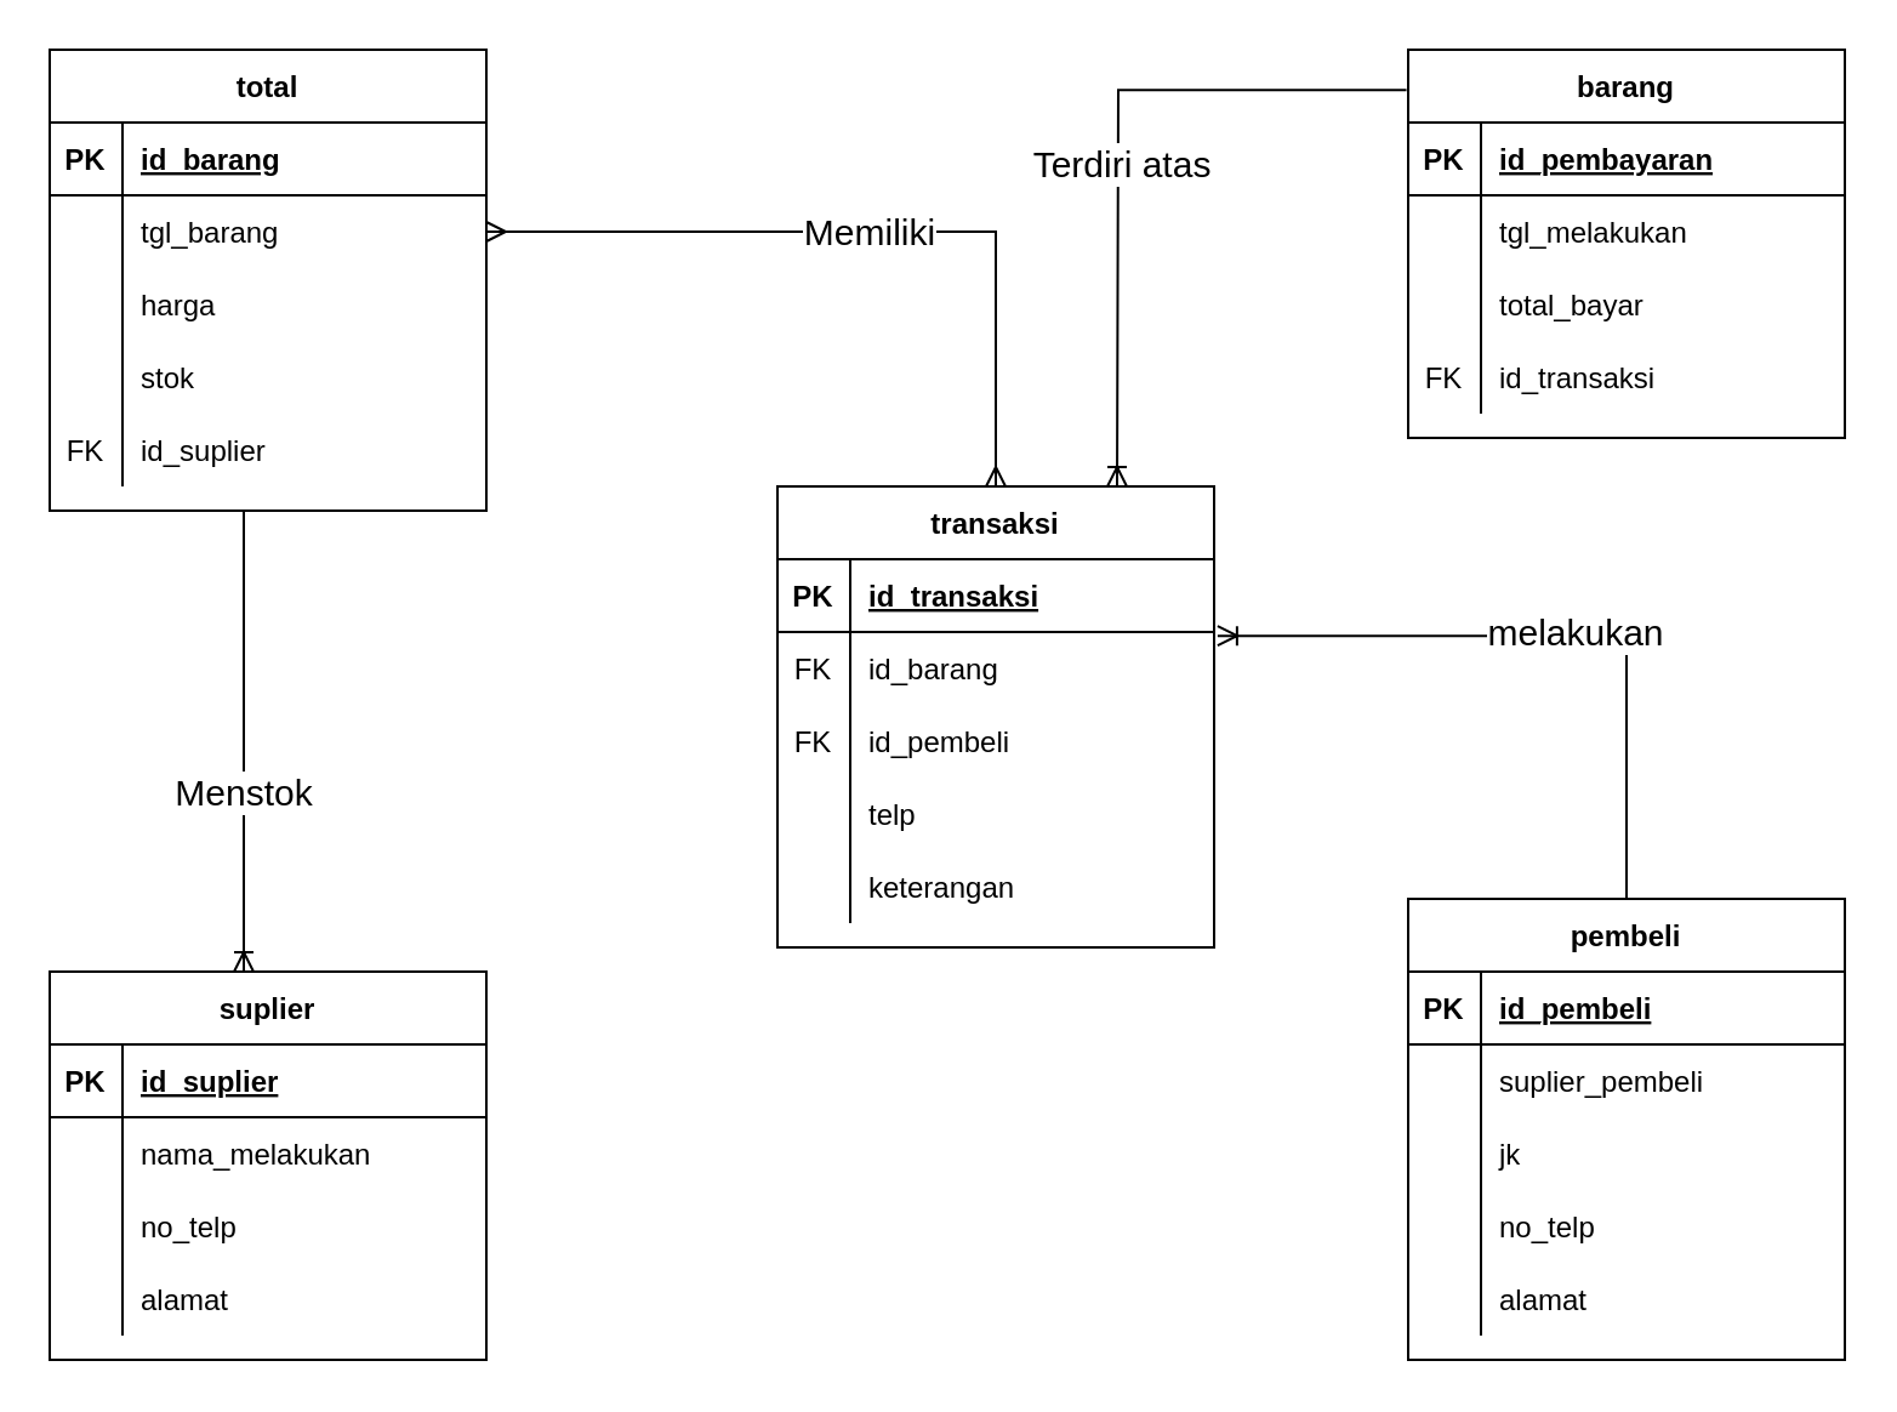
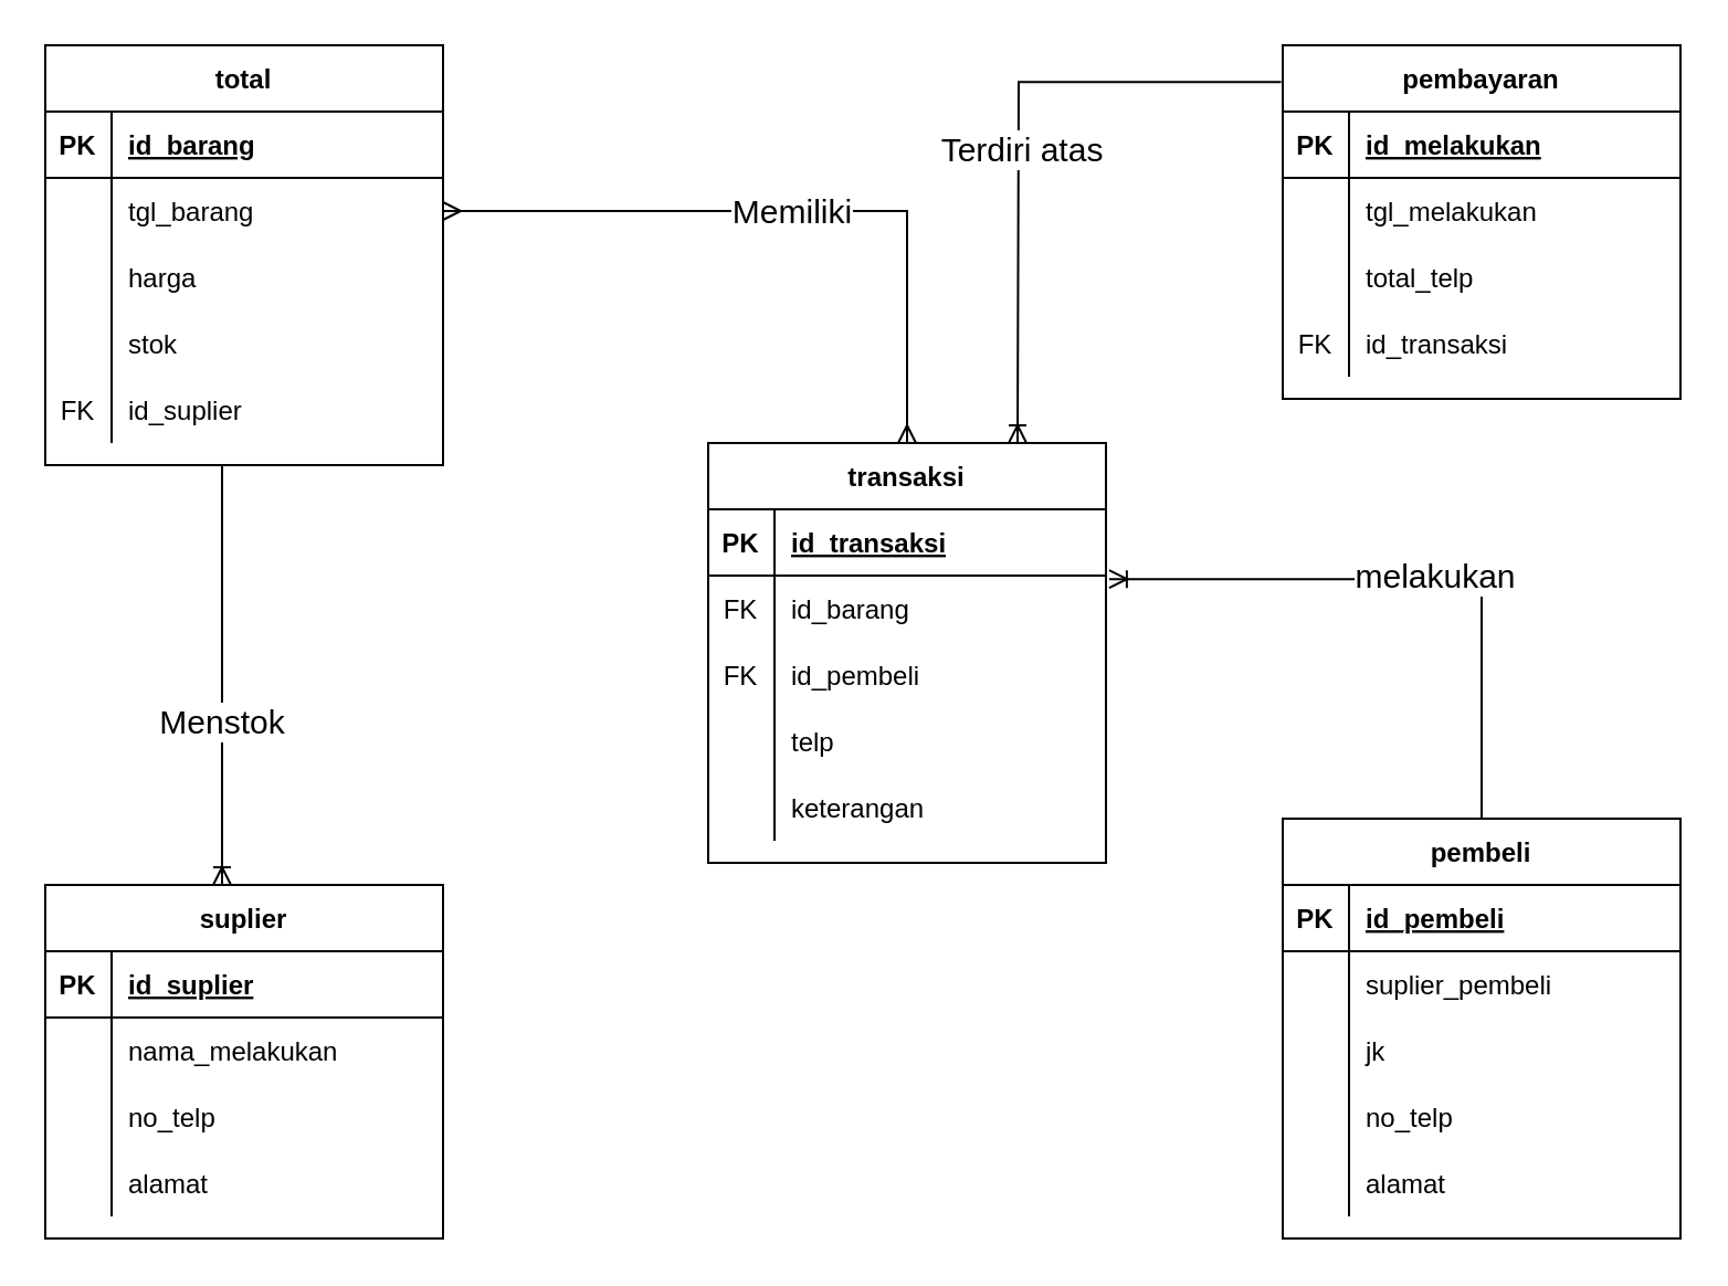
- <mxCell id="47" value="barang" style="shape=table;startSize=30;container=1;collapsible=1;childLayout=tableLayout;fixedRows=1;rowLines=0;fontStyle=1;align=center;resizeLast=1;" vertex="1" parent="1"><mxGeometry x="580" y="20" width="180" height="160" as="geometry" /></mxCell>
+ <mxCell id="47" value="pembayaran" style="shape=table;startSize=30;container=1;collapsible=1;childLayout=tableLayout;fixedRows=1;rowLines=0;fontStyle=1;align=center;resizeLast=1;" vertex="1" parent="1"><mxGeometry x="580" y="20" width="180" height="160" as="geometry" /></mxCell>
- <mxCell id="50" value="id_pembayaran" style="shape=partialRectangle;connectable=0;fillColor=none;top=0;left=0;bottom=0;right=0;align=left;spacingLeft=6;fontStyle=5;overflow=hidden;" vertex="1" parent="48"><mxGeometry x="30" width="150" height="30" as="geometry"><mxRectangle width="150" height="30" as="alternateBounds" /></mxGeometry></mxCell>
+ <mxCell id="50" value="id_melakukan" style="shape=partialRectangle;connectable=0;fillColor=none;top=0;left=0;bottom=0;right=0;align=left;spacingLeft=6;fontStyle=5;overflow=hidden;" vertex="1" parent="48"><mxGeometry x="30" width="150" height="30" as="geometry"><mxRectangle width="150" height="30" as="alternateBounds" /></mxGeometry></mxCell>
- <mxCell id="56" value="total_bayar" style="shape=partialRectangle;connectable=0;fillColor=none;top=0;left=0;bottom=0;right=0;align=left;spacingLeft=6;overflow=hidden;" vertex="1" parent="54"><mxGeometry x="30" width="150" height="30" as="geometry"><mxRectangle width="150" height="30" as="alternateBounds" /></mxGeometry></mxCell>
+ <mxCell id="56" value="total_telp" style="shape=partialRectangle;connectable=0;fillColor=none;top=0;left=0;bottom=0;right=0;align=left;spacingLeft=6;overflow=hidden;" vertex="1" parent="54"><mxGeometry x="30" width="150" height="30" as="geometry"><mxRectangle width="150" height="30" as="alternateBounds" /></mxGeometry></mxCell>
